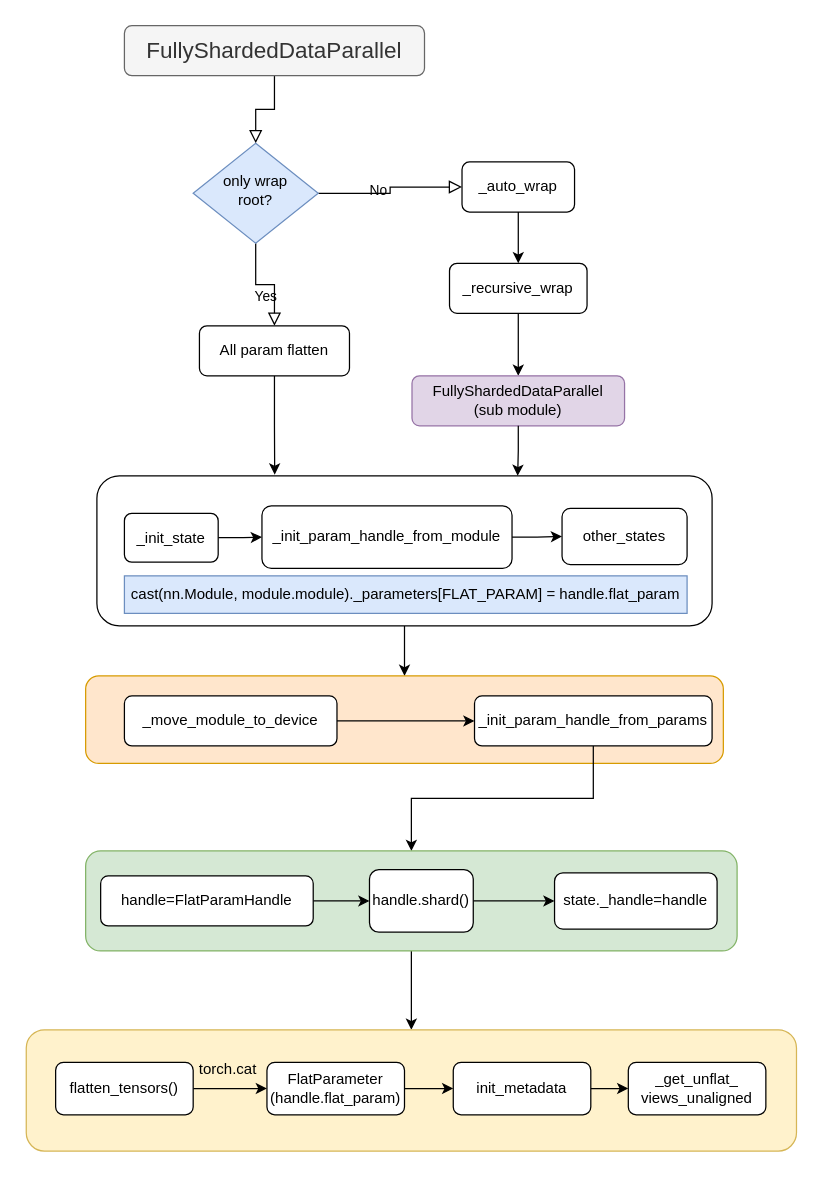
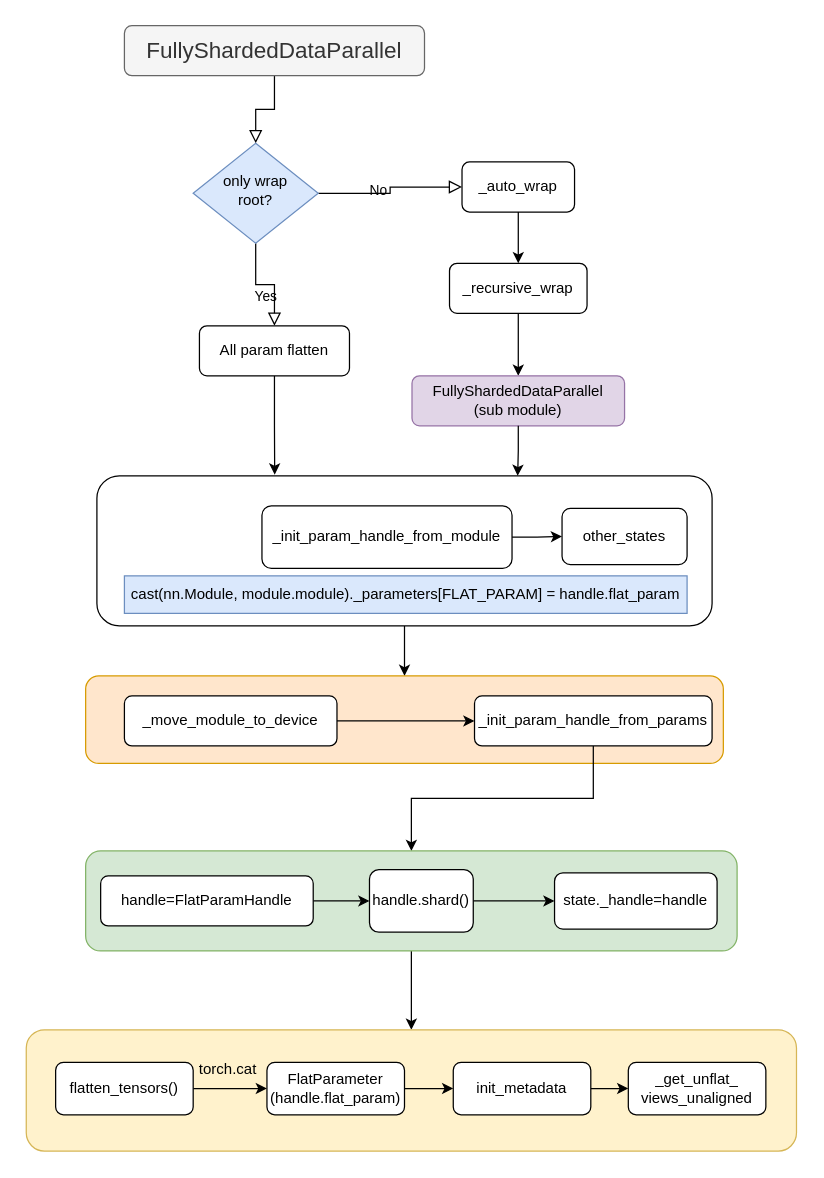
- <mxCell id="18" value="_init_state" style="rounded=1;whiteSpace=wrap;html=1;" vertex="1" parent="1"><mxGeometry x="99" y="410" width="75" height="39" as="geometry" /></mxCell>
- <mxCell id="17" value="" style="edgeStyle=orthogonalEdgeStyle;rounded=0;orthogonalLoop=1;jettySize=auto;html=1;" edge="1" parent="1" source="18" target="20"><mxGeometry relative="1" as="geometry" /></mxCell>
